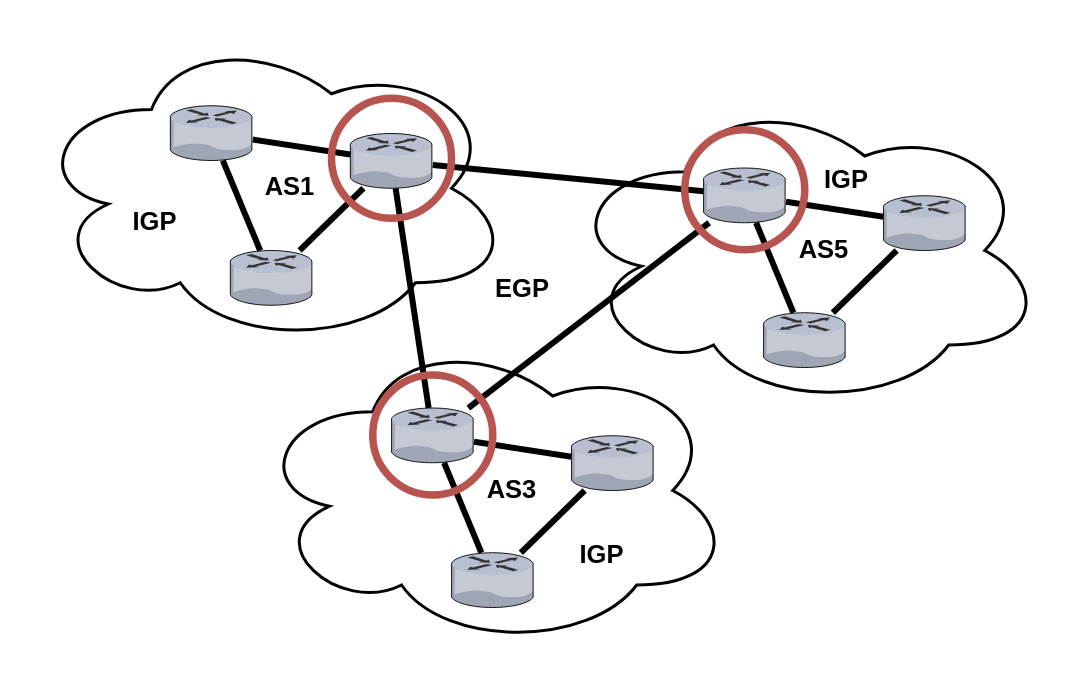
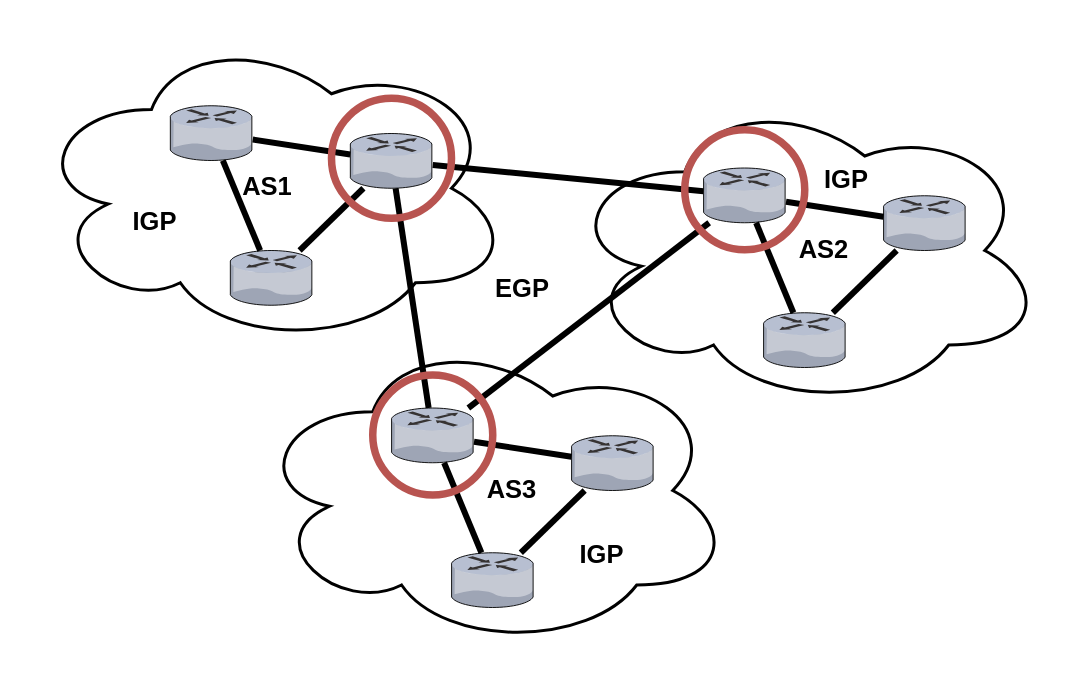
- <mxCell id="24" value="AS1" style="text;html=1;strokeColor=none;fillColor=none;align=center;verticalAlign=middle;whiteSpace=wrap;rounded=0;fontStyle=1;fontSize=17;" vertex="1" parent="16"><mxGeometry x="152.5" y="95" width="40" height="20" as="geometry" /></mxCell>
+ <mxCell id="24" value="AS1" style="text;html=1;strokeColor=none;fillColor=none;align=center;verticalAlign=middle;whiteSpace=wrap;rounded=0;fontStyle=1;fontSize=17;" vertex="1" parent="16"><mxGeometry x="137.5" y="95" width="40" height="20" as="geometry" /></mxCell>
- <mxCell id="35" value="AS5" style="text;html=1;strokeColor=none;fillColor=none;align=center;verticalAlign=middle;whiteSpace=wrap;rounded=0;fontStyle=1;fontSize=17;" vertex="1" parent="27"><mxGeometry x="152.5" y="95" width="40" height="20" as="geometry" /></mxCell>
+ <mxCell id="35" value="AS2" style="text;html=1;strokeColor=none;fillColor=none;align=center;verticalAlign=middle;whiteSpace=wrap;rounded=0;fontStyle=1;fontSize=17;" vertex="1" parent="27"><mxGeometry x="152.5" y="95" width="40" height="20" as="geometry" /></mxCell>
